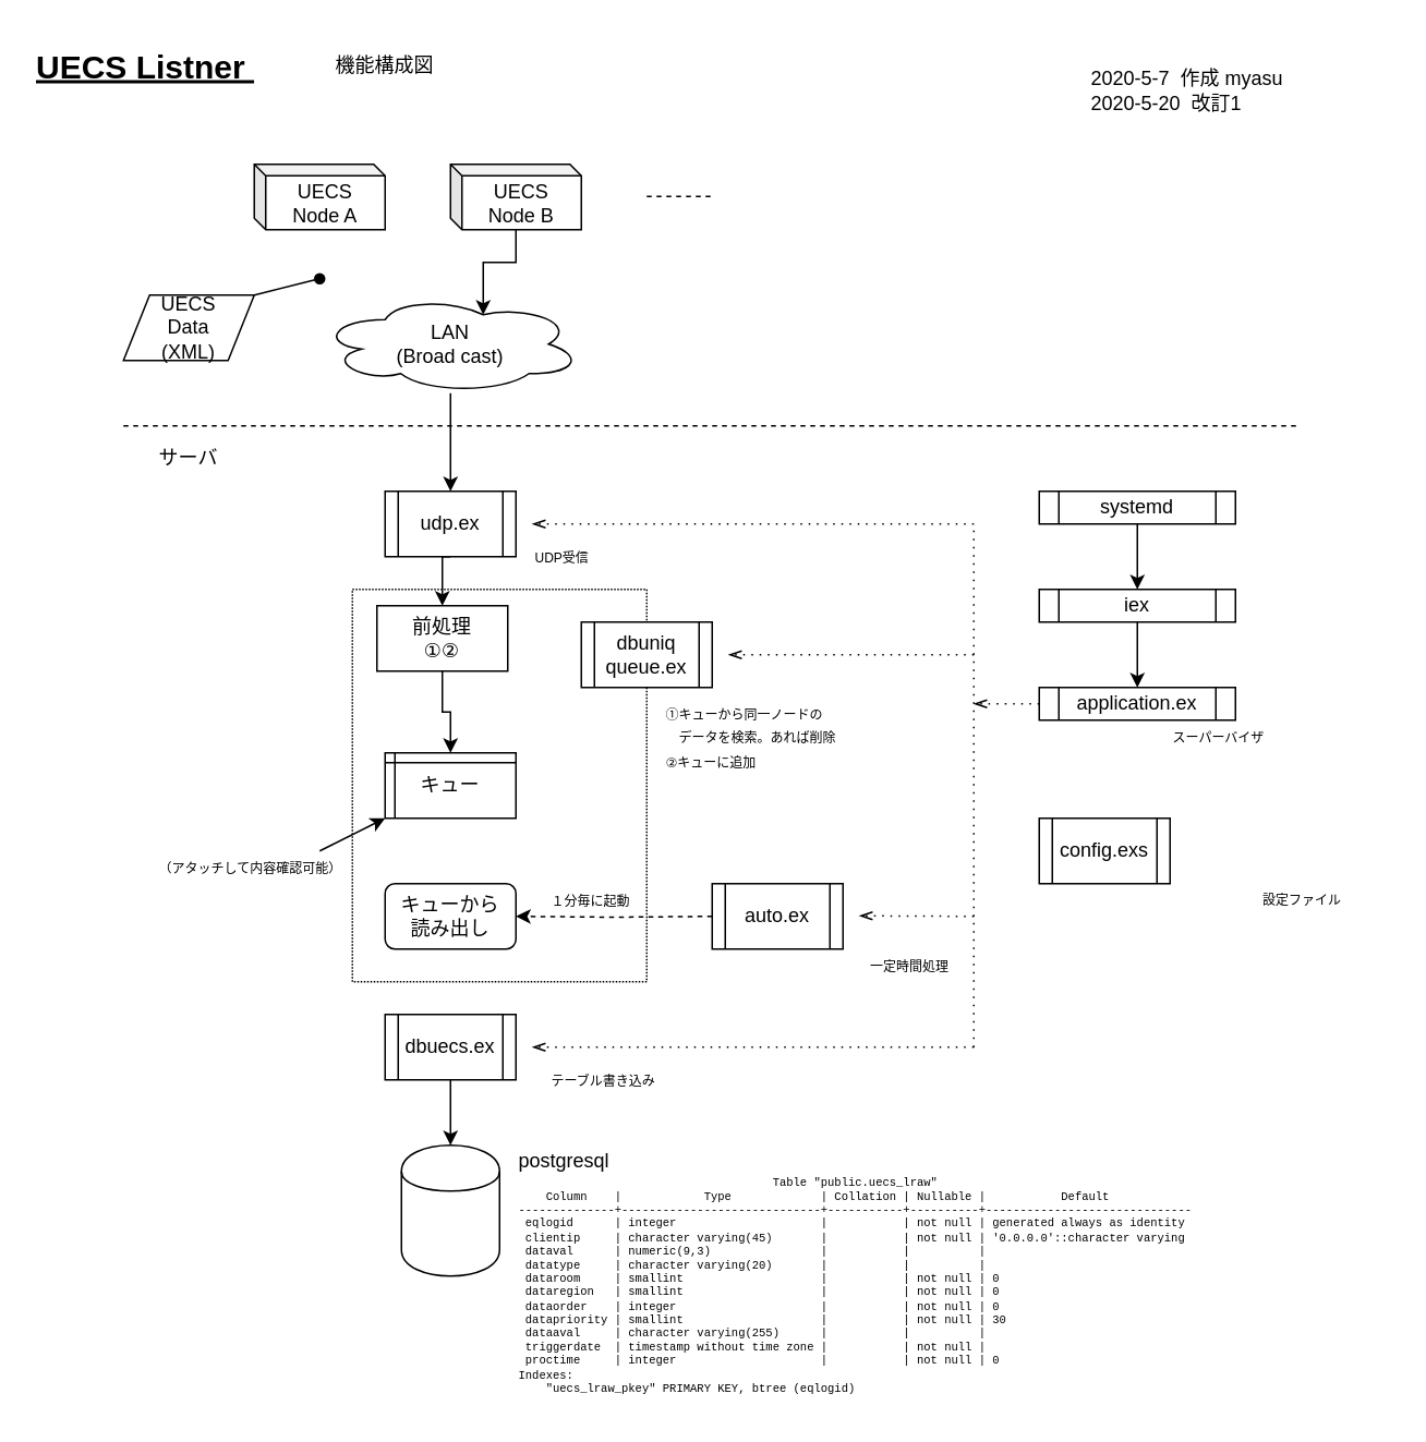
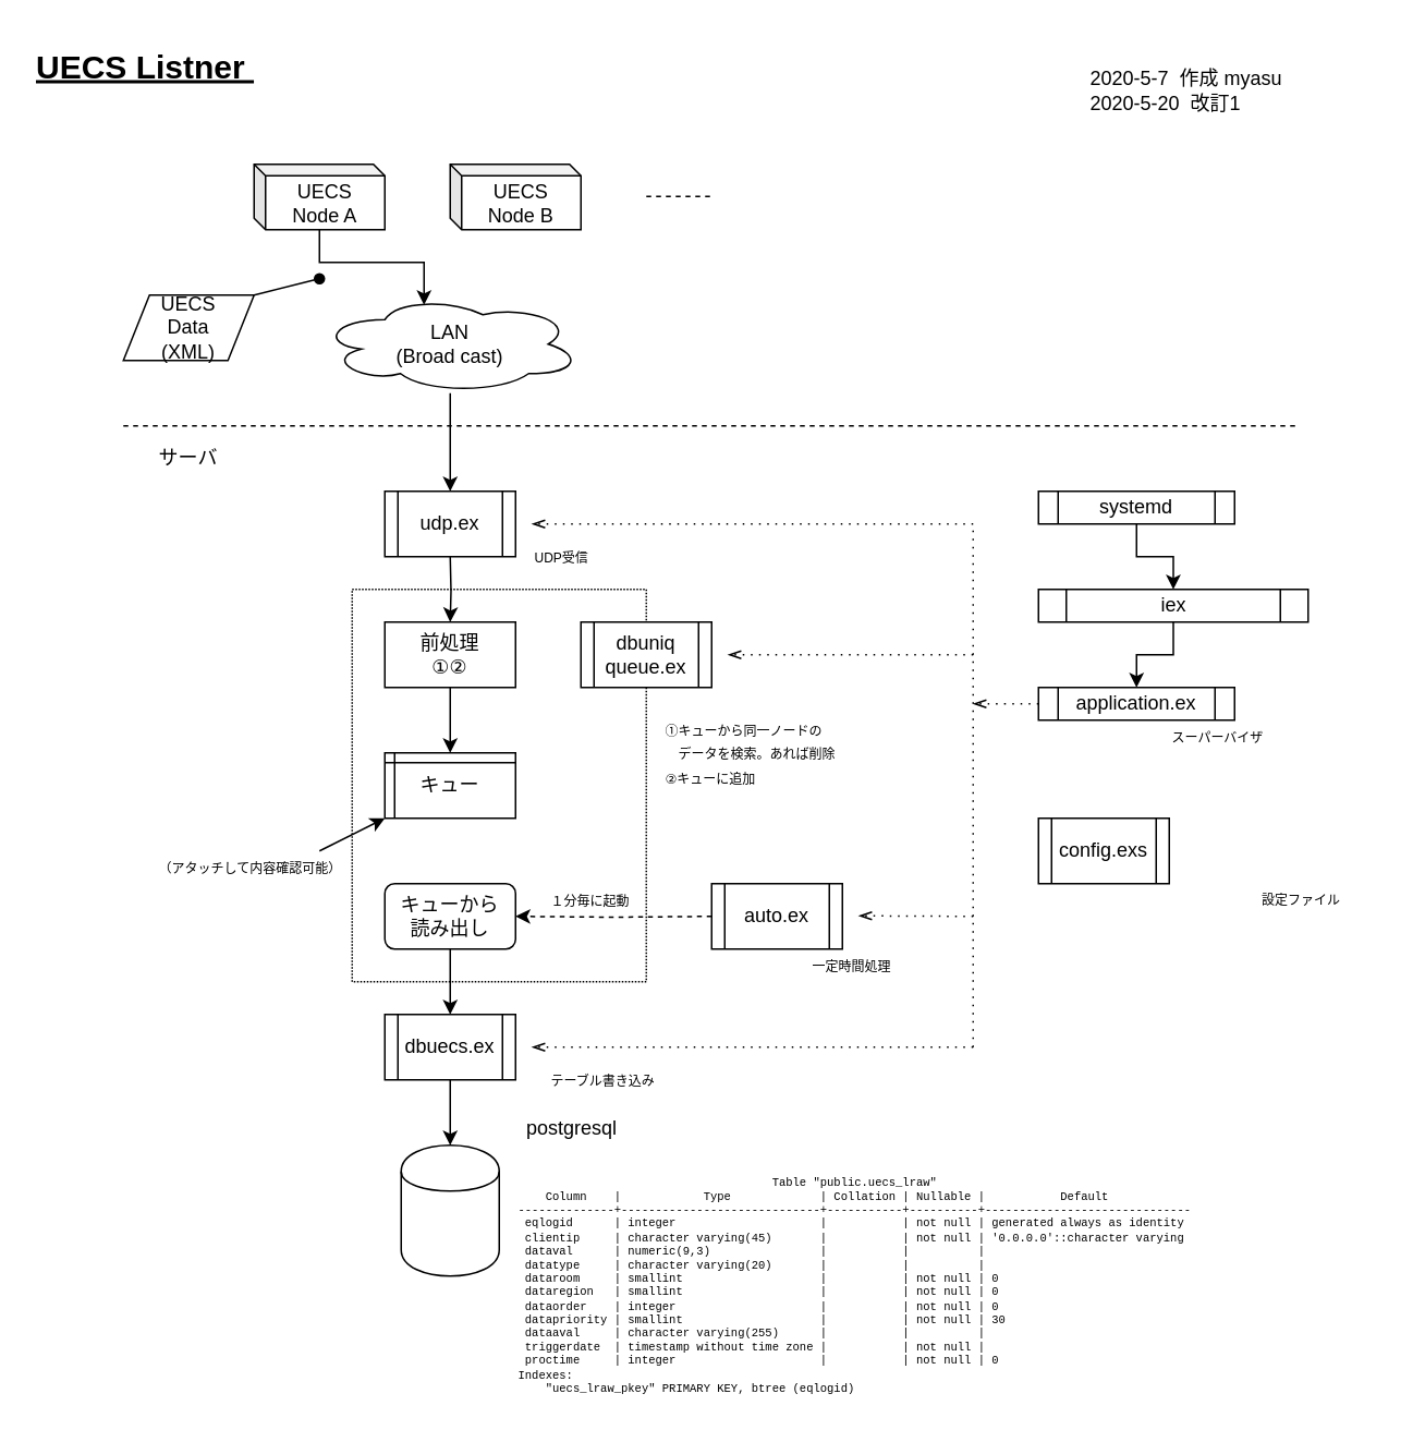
- <mxCell id="41" value="機能構成図" style="text;html=1;strokeColor=none;fillColor=none;align=center;verticalAlign=middle;whiteSpace=wrap;rounded=0;" parent="1" vertex="1"><mxGeometry x="195" width="80" height="40" as="geometry" y="20" /></mxCell>
+ <mxCell id="24" style="edgeStyle=orthogonalEdgeStyle;rounded=0;orthogonalLoop=1;jettySize=auto;html=1;entryX=0.4;entryY=0.1;entryDx=0;entryDy=0;entryPerimeter=0;endArrow=classic;endFill=1;strokeWidth=1;" parent="1" source="25" target="6" edge="1"><mxGeometry relative="1" as="geometry" /></mxCell>
- <mxCell id="26" style="edgeStyle=orthogonalEdgeStyle;rounded=0;orthogonalLoop=1;jettySize=auto;html=1;entryX=0.625;entryY=0.2;entryDx=0;entryDy=0;entryPerimeter=0;endArrow=classic;endFill=1;strokeWidth=1;" parent="1" source="27" target="6" edge="1"><mxGeometry relative="1" as="geometry" /></mxCell>
- <mxCell id="30" value="&lt;span&gt;iex&lt;br&gt;&lt;/span&gt;" style="shape=process;whiteSpace=wrap;html=1;backgroundOutline=1;" parent="1" vertex="1"><mxGeometry x="635" y="360" width="120" height="20" as="geometry" /></mxCell>
+ <mxCell id="30" value="&lt;span&gt;iex&lt;br&gt;&lt;/span&gt;" style="shape=process;whiteSpace=wrap;html=1;backgroundOutline=1;" parent="1" vertex="1"><mxGeometry x="635" y="360" width="165" height="20" as="geometry" /></mxCell>
- <mxCell id="10" value="&lt;font style=&quot;font-size: 12px&quot;&gt;前処理&lt;br&gt;①②&lt;br&gt;&lt;/font&gt;" style="rounded=0;whiteSpace=wrap;html=1;" parent="1" vertex="1"><mxGeometry x="230" y="370" width="80" height="40" as="geometry" /></mxCell>
+ <mxCell id="10" value="&lt;font style=&quot;font-size: 12px&quot;&gt;前処理&lt;br&gt;①②&lt;br&gt;&lt;/font&gt;" style="rounded=0;whiteSpace=wrap;html=1;" parent="1" vertex="1"><mxGeometry x="235" y="380" width="80" height="40" as="geometry" /></mxCell>
- <mxCell id="8" value="&lt;font style=&quot;font-size: 8px&quot;&gt;①キューから同一ノードの&lt;br&gt;　データを検索。あれば削除&lt;br&gt;②キューに追加&lt;br&gt;&lt;/font&gt;" style="text;html=1;strokeColor=none;fillColor=none;align=left;verticalAlign=middle;whiteSpace=wrap;rounded=0;" parent="1" vertex="1"><mxGeometry x="405" y="430" width="120" height="40" as="geometry" /></mxCell>
+ <mxCell id="8" value="&lt;font style=&quot;font-size: 8px&quot;&gt;①キューから同一ノードの&lt;br&gt;　データを検索。あれば削除&lt;br&gt;②キューに追加&lt;br&gt;&lt;/font&gt;" style="text;html=1;strokeColor=none;fillColor=none;align=left;verticalAlign=middle;whiteSpace=wrap;rounded=0;" parent="1" vertex="1"><mxGeometry x="405" y="440" width="120" height="40" as="geometry" /></mxCell>
- <mxCell id="45" value="&lt;font style=&quot;font-size: 8px&quot;&gt;一定時間処理&lt;br&gt;&lt;/font&gt;" style="text;html=1;strokeColor=none;fillColor=none;align=left;verticalAlign=middle;whiteSpace=wrap;rounded=0;" parent="1" vertex="1"><mxGeometry x="530" y="580" width="80" height="20" as="geometry" /></mxCell>
+ <mxCell id="45" value="&lt;font style=&quot;font-size: 8px&quot;&gt;一定時間処理&lt;br&gt;&lt;/font&gt;" style="text;html=1;strokeColor=none;fillColor=none;align=left;verticalAlign=middle;whiteSpace=wrap;rounded=0;" parent="1" vertex="1"><mxGeometry x="495" y="580" width="80" height="20" as="geometry" /></mxCell>
+ <mxCell id="15" style="edgeStyle=orthogonalEdgeStyle;rounded=0;orthogonalLoop=1;jettySize=auto;html=1;exitX=0.5;exitY=1;exitDx=0;exitDy=0;entryX=0.5;entryY=0;entryDx=0;entryDy=0;endArrow=classic;endFill=1;strokeWidth=1;" parent="1" source="16" target="18" edge="1"><mxGeometry relative="1" as="geometry" /></mxCell>
- <mxCell id="47" value="&lt;font&gt;&lt;font style=&quot;font-size: 12px&quot;&gt;postgresql&lt;/font&gt;&lt;br&gt;&lt;/font&gt;" style="text;html=1;strokeColor=none;fillColor=none;align=left;verticalAlign=middle;whiteSpace=wrap;rounded=0;" parent="1" vertex="1"><mxGeometry x="315" y="700" width="80" height="20" as="geometry" /></mxCell>
+ <mxCell id="47" value="&lt;font&gt;&lt;font style=&quot;font-size: 12px&quot;&gt;postgresql&lt;/font&gt;&lt;br&gt;&lt;/font&gt;" style="text;html=1;strokeColor=none;fillColor=none;align=left;verticalAlign=middle;whiteSpace=wrap;rounded=0;" parent="1" vertex="1"><mxGeometry x="320" y="680" width="80" height="20" as="geometry" /></mxCell>
